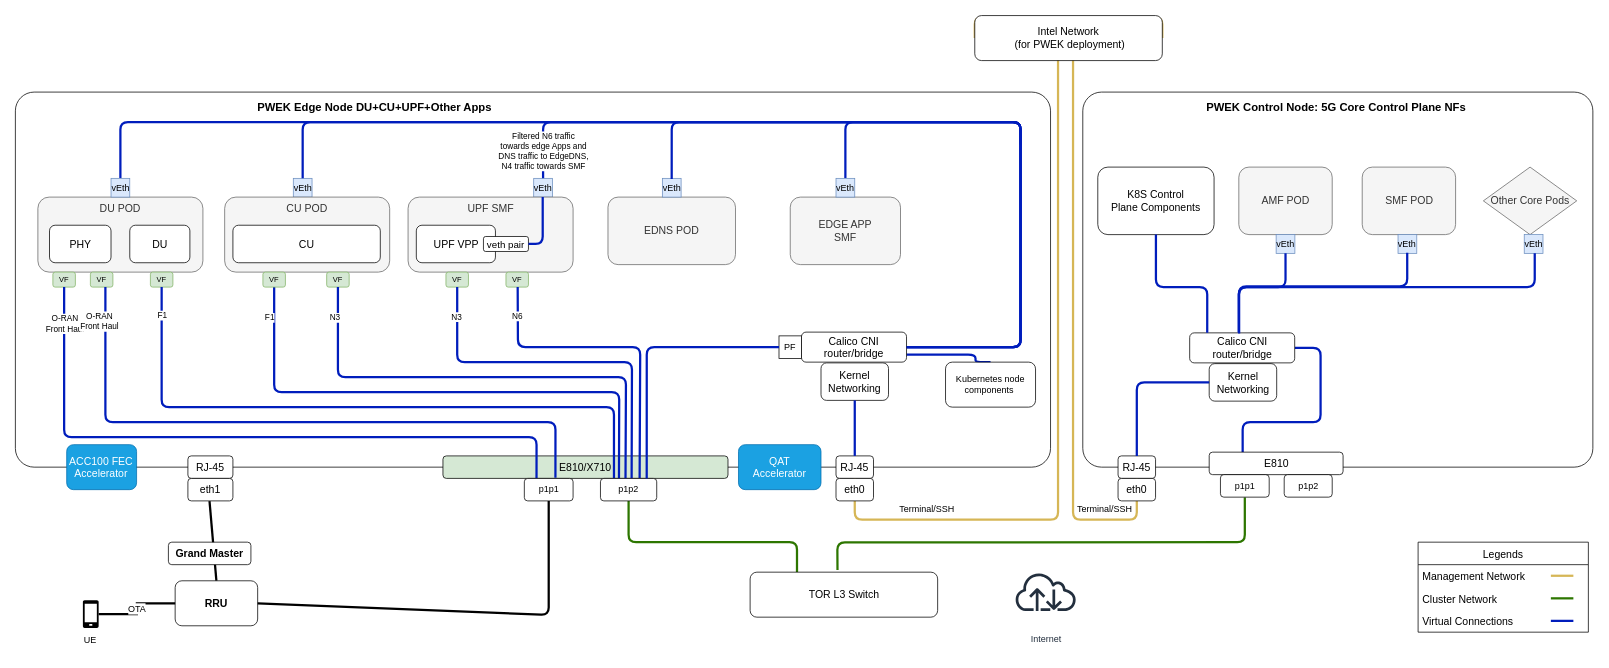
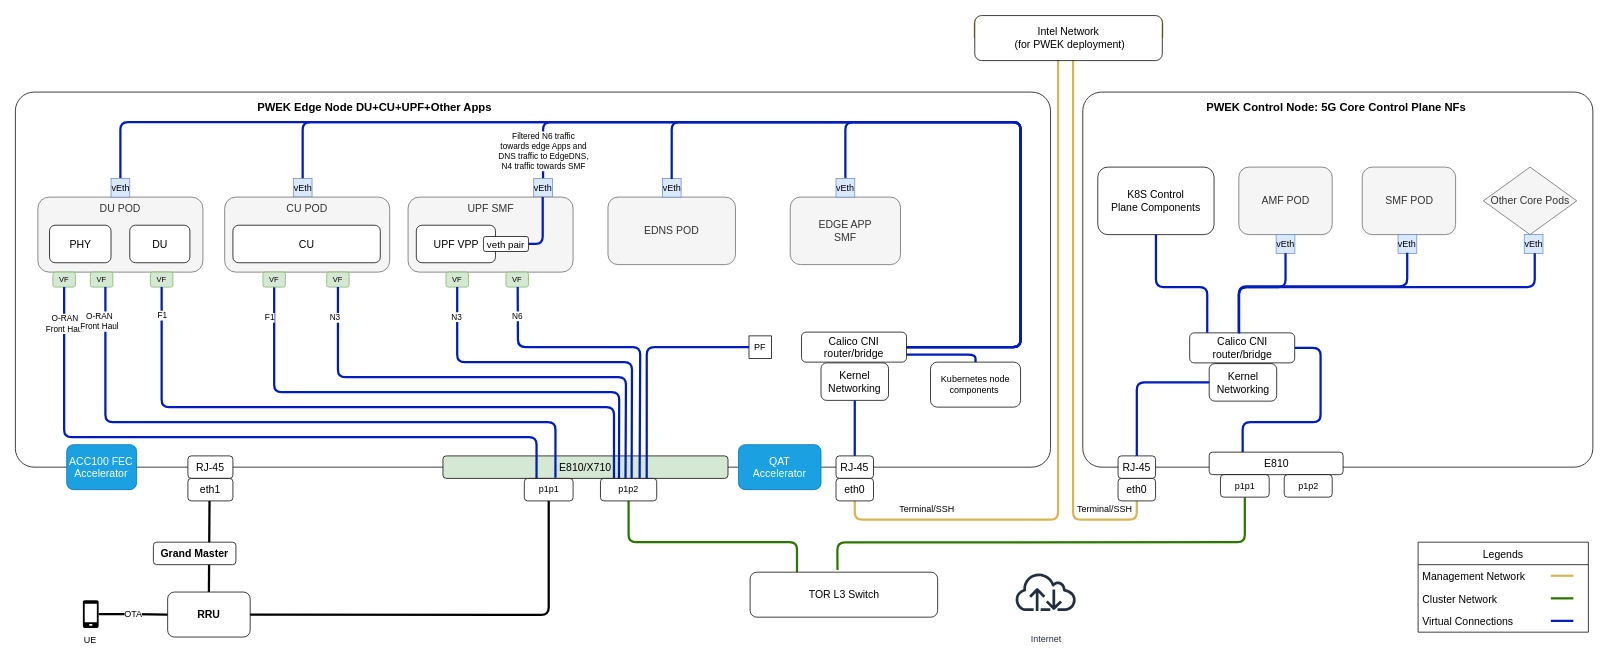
- <mxCell id="61" value="PF" style="rounded=0;whiteSpace=wrap;html=1;" parent="1" vertex="1"><mxGeometry x="1038" y="447" width="30" height="30" as="geometry" /></mxCell>
+ <mxCell id="61" value="PF" style="rounded=0;whiteSpace=wrap;html=1;" parent="1" vertex="1"><mxGeometry x="998" y="447" width="30" height="30" as="geometry" /></mxCell>
- <mxCell id="35" value="Kubernetes node components&amp;nbsp;" style="rounded=1;whiteSpace=wrap;html=1;" parent="1" vertex="1"><mxGeometry x="1260" y="482" width="120" height="60" as="geometry" /></mxCell>
+ <mxCell id="35" value="Kubernetes node components&amp;nbsp;" style="rounded=1;whiteSpace=wrap;html=1;" parent="1" vertex="1"><mxGeometry x="1240" y="482" width="120" height="60" as="geometry" /></mxCell>
- <mxCell id="81" value="&lt;font style=&quot;font-size: 14px&quot;&gt;&lt;b&gt;Grand Master&lt;br&gt;&lt;/b&gt;&lt;/font&gt;" style="rounded=1;whiteSpace=wrap;html=1;" parent="1" vertex="1"><mxGeometry x="224" y="722" width="110" height="30" as="geometry" /></mxCell>
+ <mxCell id="81" value="&lt;font style=&quot;font-size: 14px&quot;&gt;&lt;b&gt;Grand Master&lt;br&gt;&lt;/b&gt;&lt;/font&gt;" style="rounded=1;whiteSpace=wrap;html=1;" parent="1" vertex="1"><mxGeometry x="204" y="722" width="110" height="30" as="geometry" /></mxCell>
- <mxCell id="80" value="&lt;font style=&quot;font-size: 14px&quot;&gt;&lt;b&gt;RRU&lt;br&gt;&lt;/b&gt;&lt;/font&gt;" style="rounded=1;whiteSpace=wrap;html=1;" parent="1" vertex="1"><mxGeometry x="233" y="773.5" width="110" height="60" as="geometry" /></mxCell>
+ <mxCell id="80" value="&lt;font style=&quot;font-size: 14px&quot;&gt;&lt;b&gt;RRU&lt;br&gt;&lt;/b&gt;&lt;/font&gt;" style="rounded=1;whiteSpace=wrap;html=1;" parent="1" vertex="1"><mxGeometry x="223" y="788.5" width="110" height="60" as="geometry" /></mxCell>
